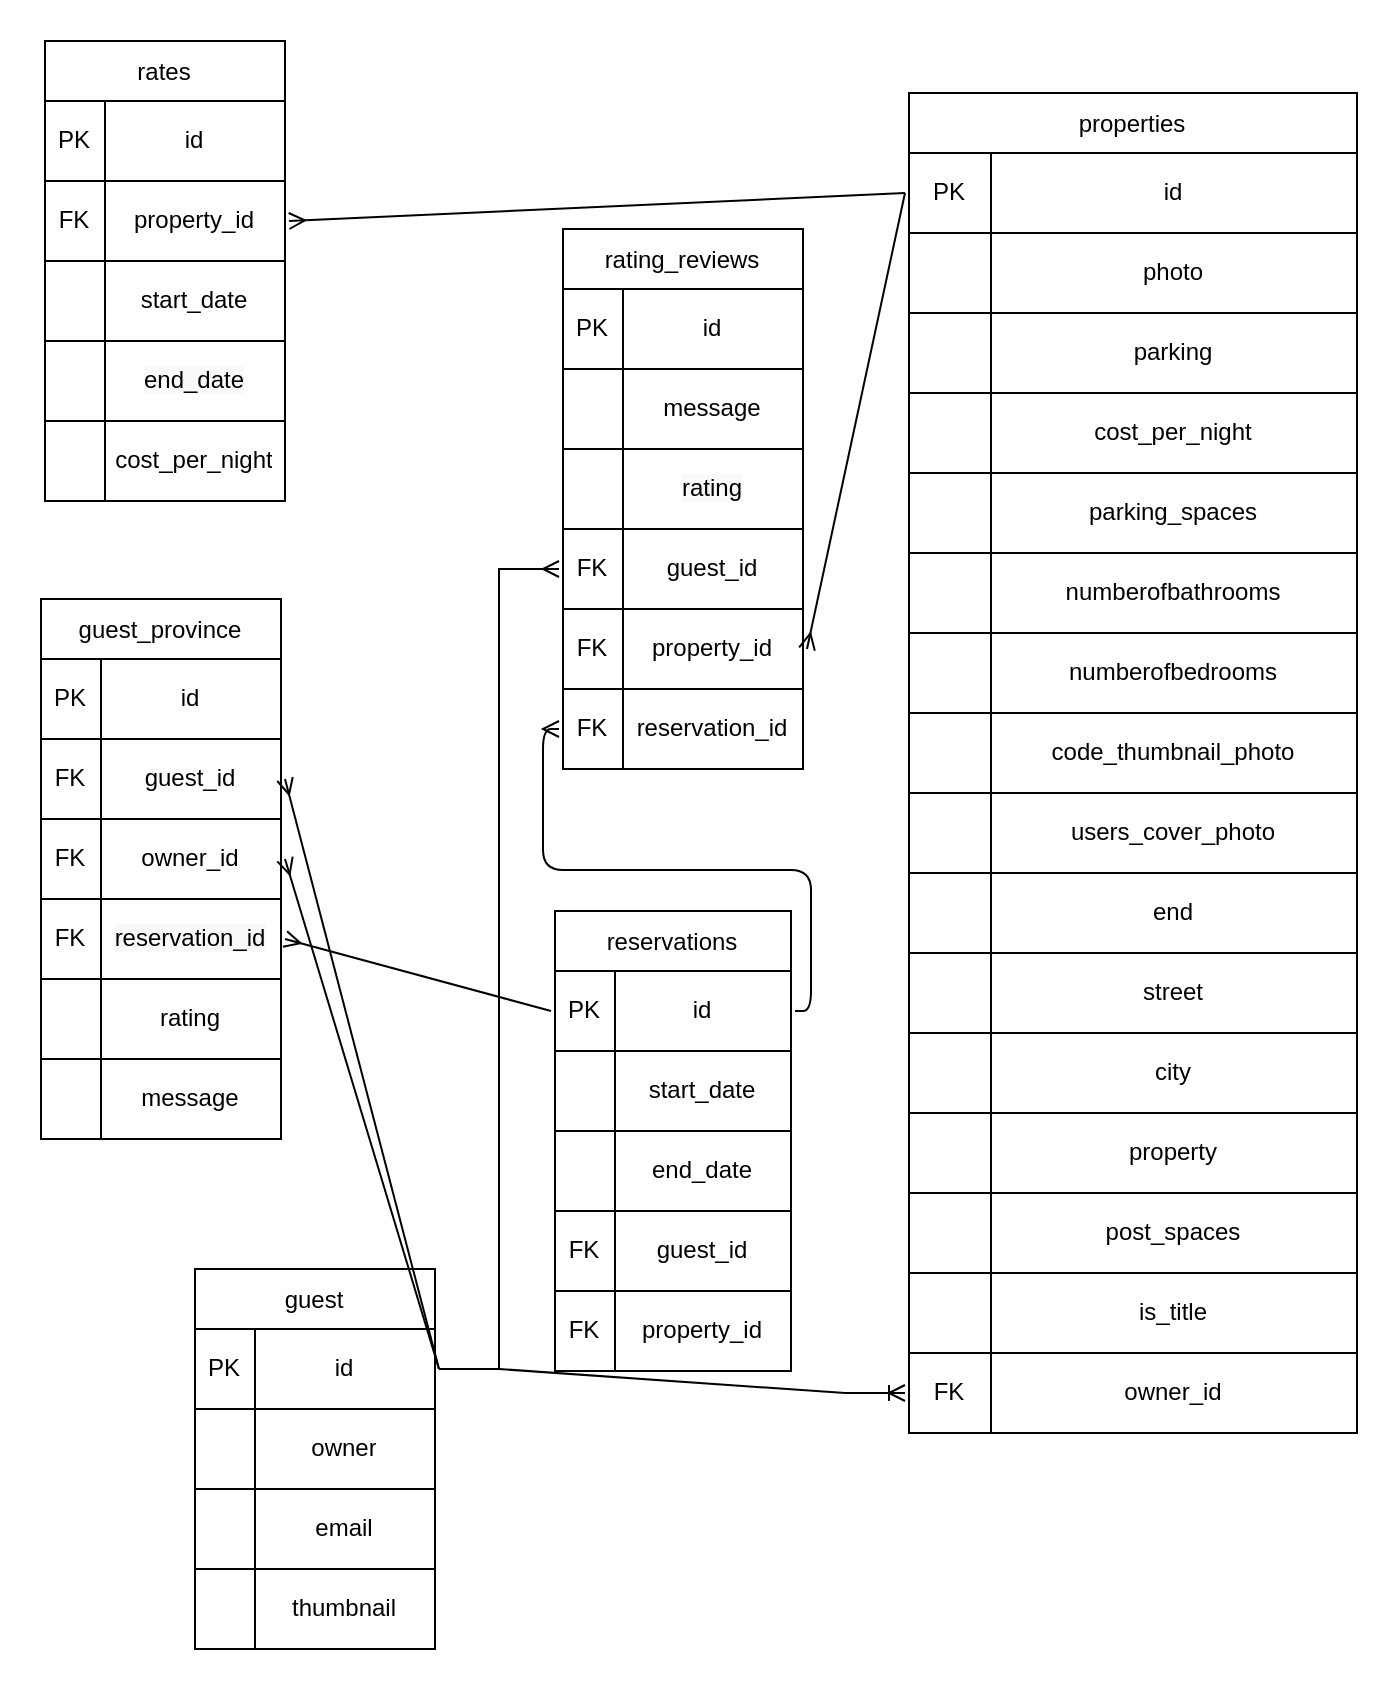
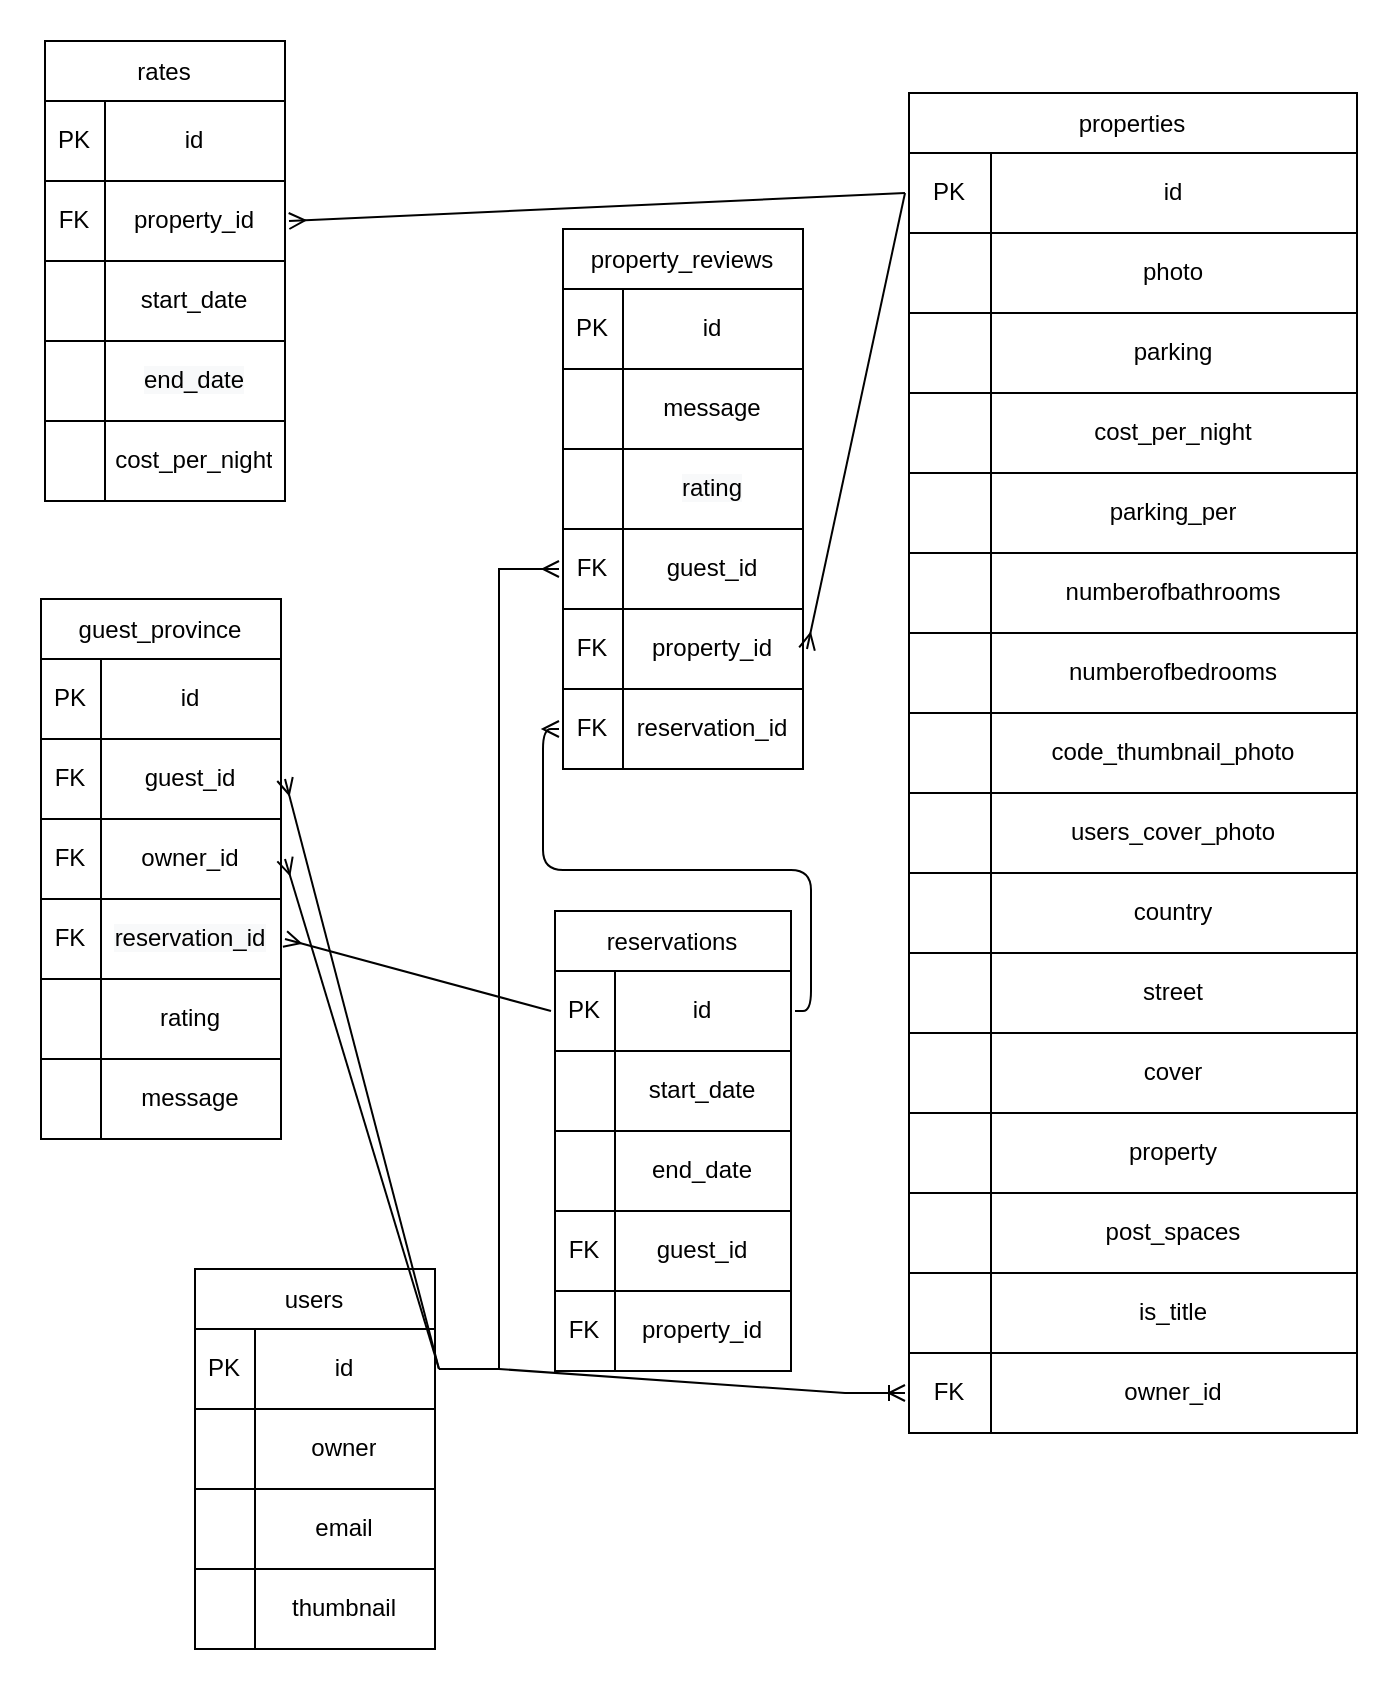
- <mxCell id="64" value="rating_reviews" style="shape=table;startSize=30;container=1;collapsible=0;childLayout=tableLayout;shadow=0;strokeColor=default;fillColor=none;gradientColor=none;swimlaneFillColor=none;swimlaneLine=1;sketch=0;fillStyle=solid;strokeWidth=1;perimeterSpacing=2;" vertex="1" parent="1"><mxGeometry x="281" y="114" width="120" height="270" as="geometry" /></mxCell>
+ <mxCell id="64" value="property_reviews" style="shape=table;startSize=30;container=1;collapsible=0;childLayout=tableLayout;shadow=0;strokeColor=default;fillColor=none;gradientColor=none;swimlaneFillColor=none;swimlaneLine=1;sketch=0;fillStyle=solid;strokeWidth=1;perimeterSpacing=2;" vertex="1" parent="1"><mxGeometry x="281" y="114" width="120" height="270" as="geometry" /></mxCell>
- <mxCell id="30" value="parking_spaces" style="shape=partialRectangle;html=1;whiteSpace=wrap;connectable=0;overflow=hidden;fillColor=none;top=0;left=0;bottom=0;right=0;pointerEvents=1;shadow=0;strokeColor=default;gradientColor=none;swimlaneFillColor=none;swimlaneLine=1;sketch=0;fillStyle=solid;strokeWidth=1;perimeterSpacing=2;" vertex="1" parent="28"><mxGeometry x="41" width="183" height="40" as="geometry"><mxRectangle width="183" height="40" as="alternateBounds" /></mxGeometry></mxCell>
+ <mxCell id="30" value="parking_per" style="shape=partialRectangle;html=1;whiteSpace=wrap;connectable=0;overflow=hidden;fillColor=none;top=0;left=0;bottom=0;right=0;pointerEvents=1;shadow=0;strokeColor=default;gradientColor=none;swimlaneFillColor=none;swimlaneLine=1;sketch=0;fillStyle=solid;strokeWidth=1;perimeterSpacing=2;" vertex="1" parent="28"><mxGeometry x="41" width="183" height="40" as="geometry"><mxRectangle width="183" height="40" as="alternateBounds" /></mxGeometry></mxCell>
- <mxCell id="45" value="end" style="shape=partialRectangle;html=1;whiteSpace=wrap;connectable=0;overflow=hidden;fillColor=none;top=0;left=0;bottom=0;right=0;pointerEvents=1;shadow=0;strokeColor=default;gradientColor=none;swimlaneFillColor=none;swimlaneLine=1;sketch=0;fillStyle=solid;strokeWidth=1;perimeterSpacing=2;" vertex="1" parent="43"><mxGeometry x="41" width="183" height="40" as="geometry"><mxRectangle width="183" height="40" as="alternateBounds" /></mxGeometry></mxCell>
+ <mxCell id="45" value="country" style="shape=partialRectangle;html=1;whiteSpace=wrap;connectable=0;overflow=hidden;fillColor=none;top=0;left=0;bottom=0;right=0;pointerEvents=1;shadow=0;strokeColor=default;gradientColor=none;swimlaneFillColor=none;swimlaneLine=1;sketch=0;fillStyle=solid;strokeWidth=1;perimeterSpacing=2;" vertex="1" parent="43"><mxGeometry x="41" width="183" height="40" as="geometry"><mxRectangle width="183" height="40" as="alternateBounds" /></mxGeometry></mxCell>
- <mxCell id="51" value="city" style="shape=partialRectangle;html=1;whiteSpace=wrap;connectable=0;overflow=hidden;fillColor=none;top=0;left=0;bottom=0;right=0;pointerEvents=1;shadow=0;strokeColor=default;gradientColor=none;swimlaneFillColor=none;swimlaneLine=1;sketch=0;fillStyle=solid;strokeWidth=1;perimeterSpacing=2;" vertex="1" parent="49"><mxGeometry x="41" width="183" height="40" as="geometry"><mxRectangle width="183" height="40" as="alternateBounds" /></mxGeometry></mxCell>
+ <mxCell id="51" value="cover" style="shape=partialRectangle;html=1;whiteSpace=wrap;connectable=0;overflow=hidden;fillColor=none;top=0;left=0;bottom=0;right=0;pointerEvents=1;shadow=0;strokeColor=default;gradientColor=none;swimlaneFillColor=none;swimlaneLine=1;sketch=0;fillStyle=solid;strokeWidth=1;perimeterSpacing=2;" vertex="1" parent="49"><mxGeometry x="41" width="183" height="40" as="geometry"><mxRectangle width="183" height="40" as="alternateBounds" /></mxGeometry></mxCell>
- <mxCell id="2" value="guest" style="shape=table;startSize=30;container=1;collapsible=0;childLayout=tableLayout;shadow=0;strokeColor=default;fillColor=none;gradientColor=none;swimlaneFillColor=none;swimlaneLine=1;sketch=0;fillStyle=solid;strokeWidth=1;perimeterSpacing=2;" vertex="1" parent="1"><mxGeometry x="97" y="634" width="120" height="190" as="geometry" /></mxCell>
+ <mxCell id="2" value="users" style="shape=table;startSize=30;container=1;collapsible=0;childLayout=tableLayout;shadow=0;strokeColor=default;fillColor=none;gradientColor=none;swimlaneFillColor=none;swimlaneLine=1;sketch=0;fillStyle=solid;strokeWidth=1;perimeterSpacing=2;" vertex="1" parent="1"><mxGeometry x="97" y="634" width="120" height="190" as="geometry" /></mxCell>
